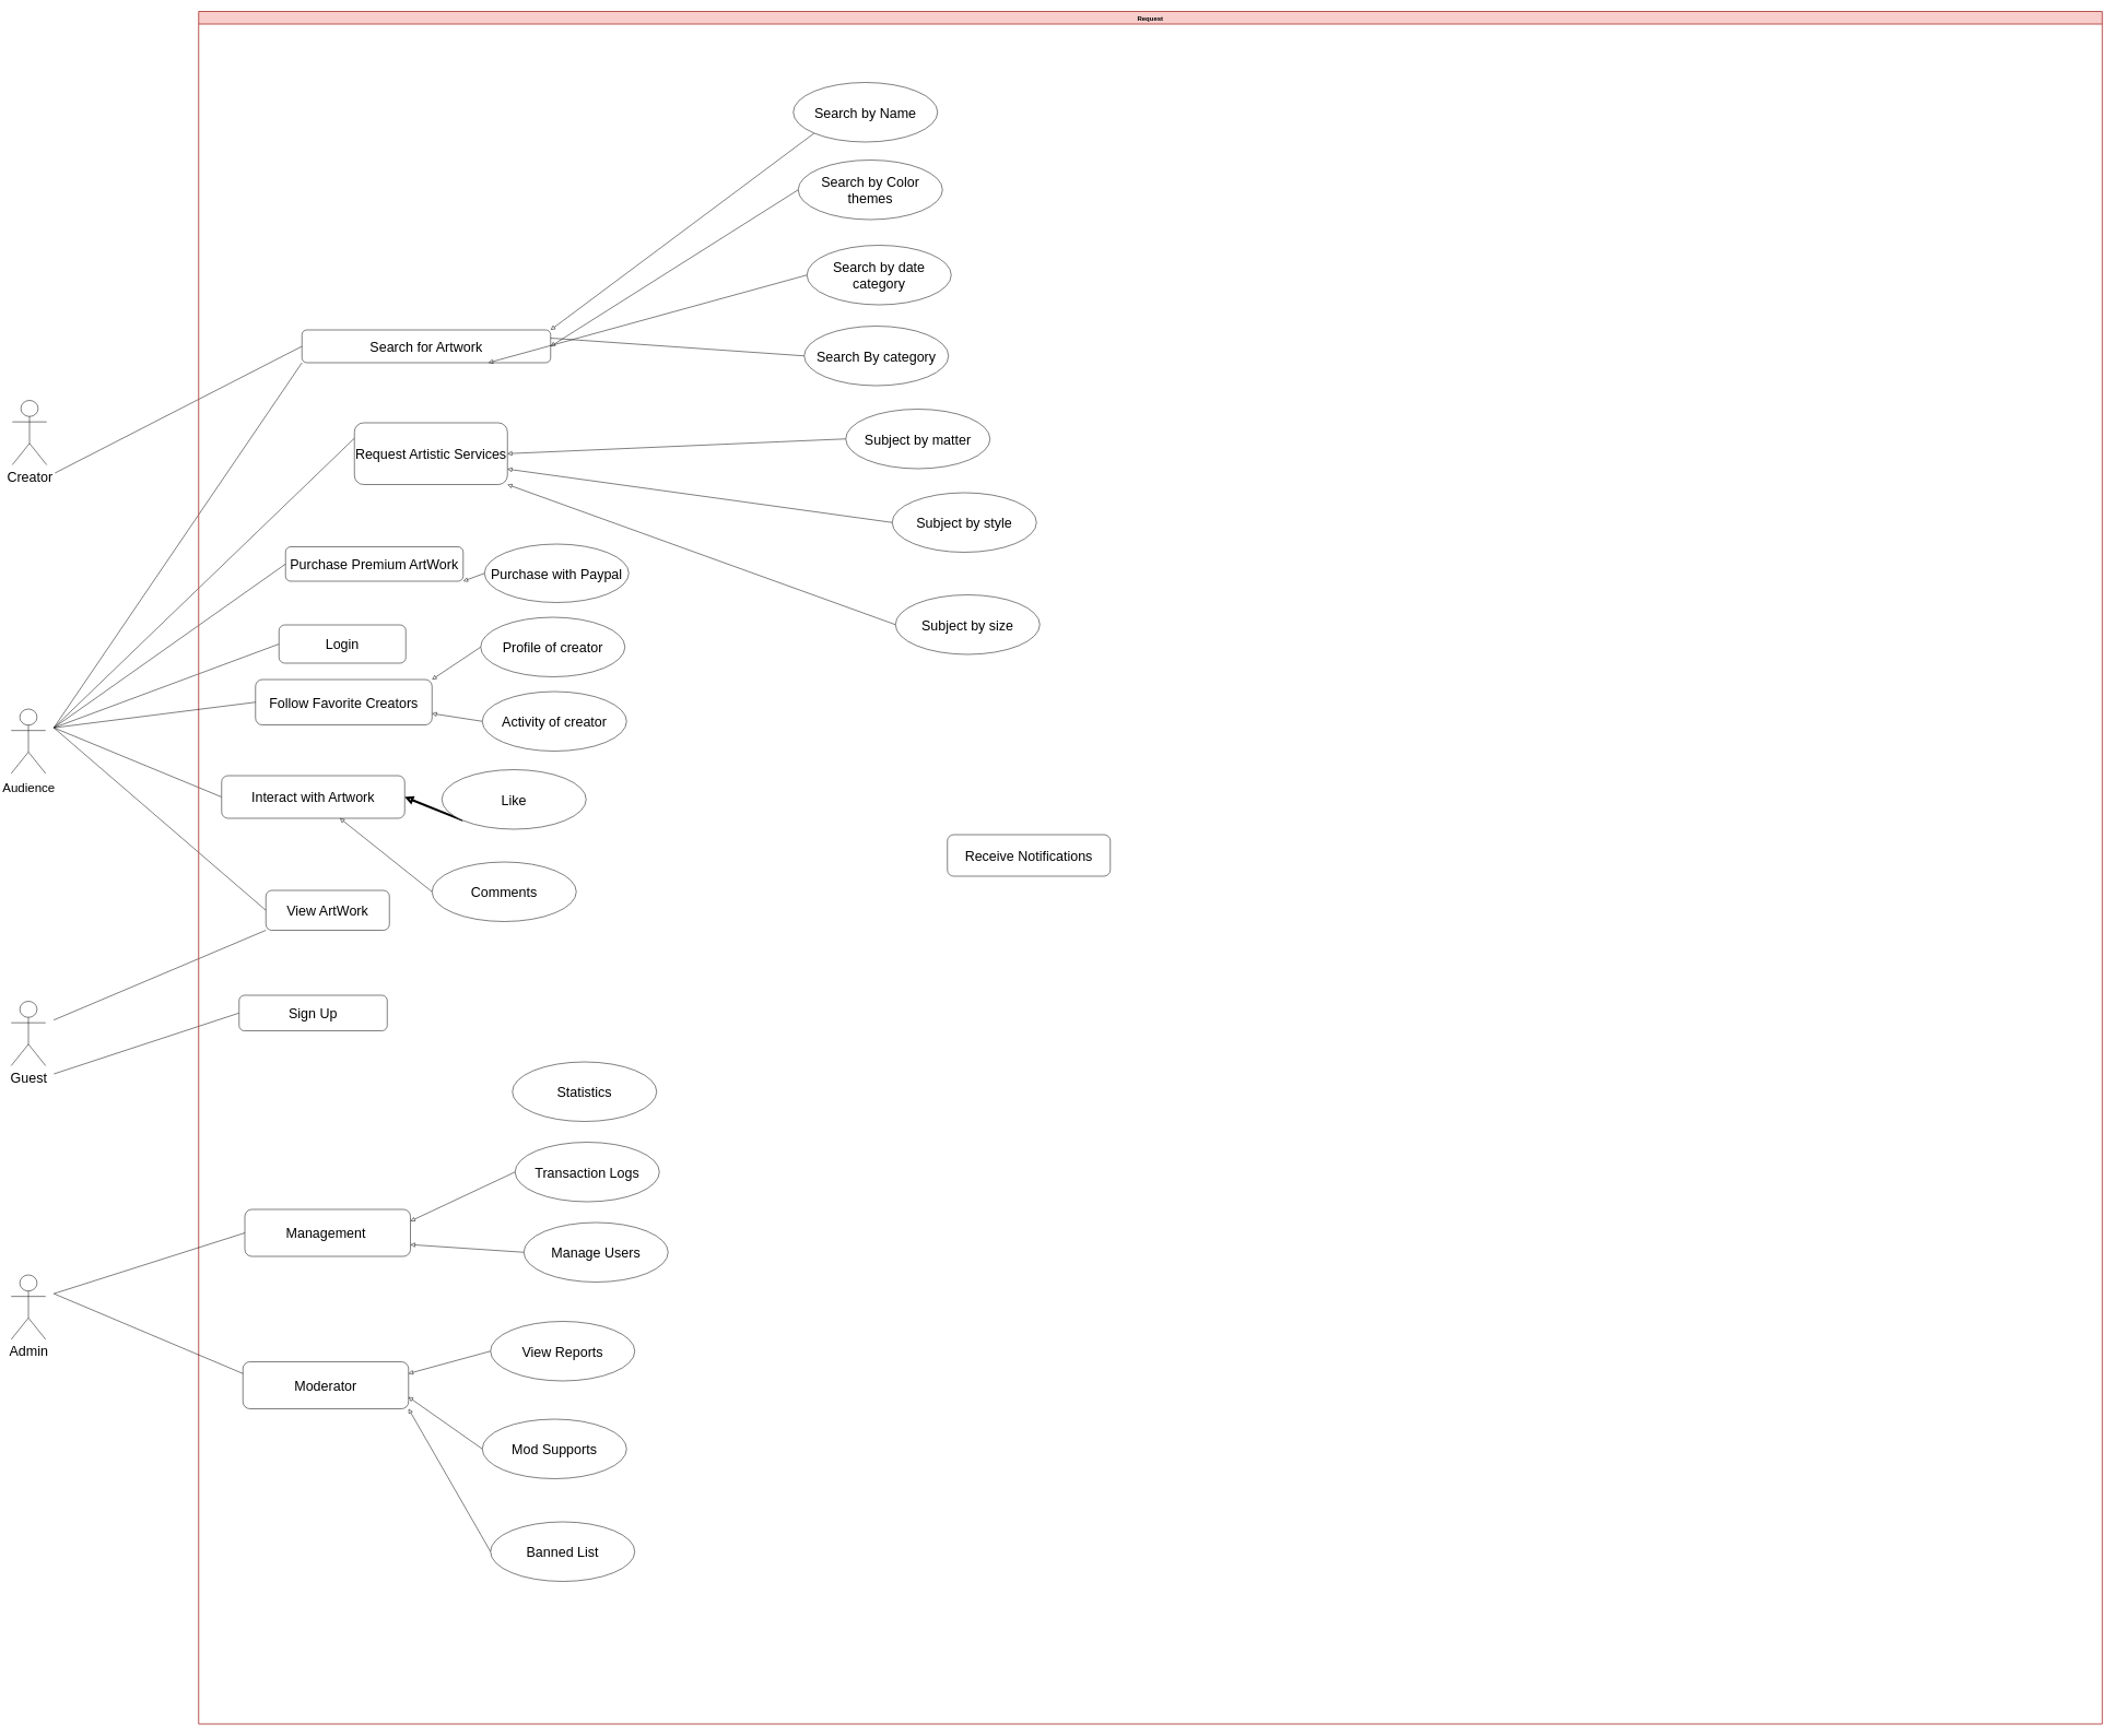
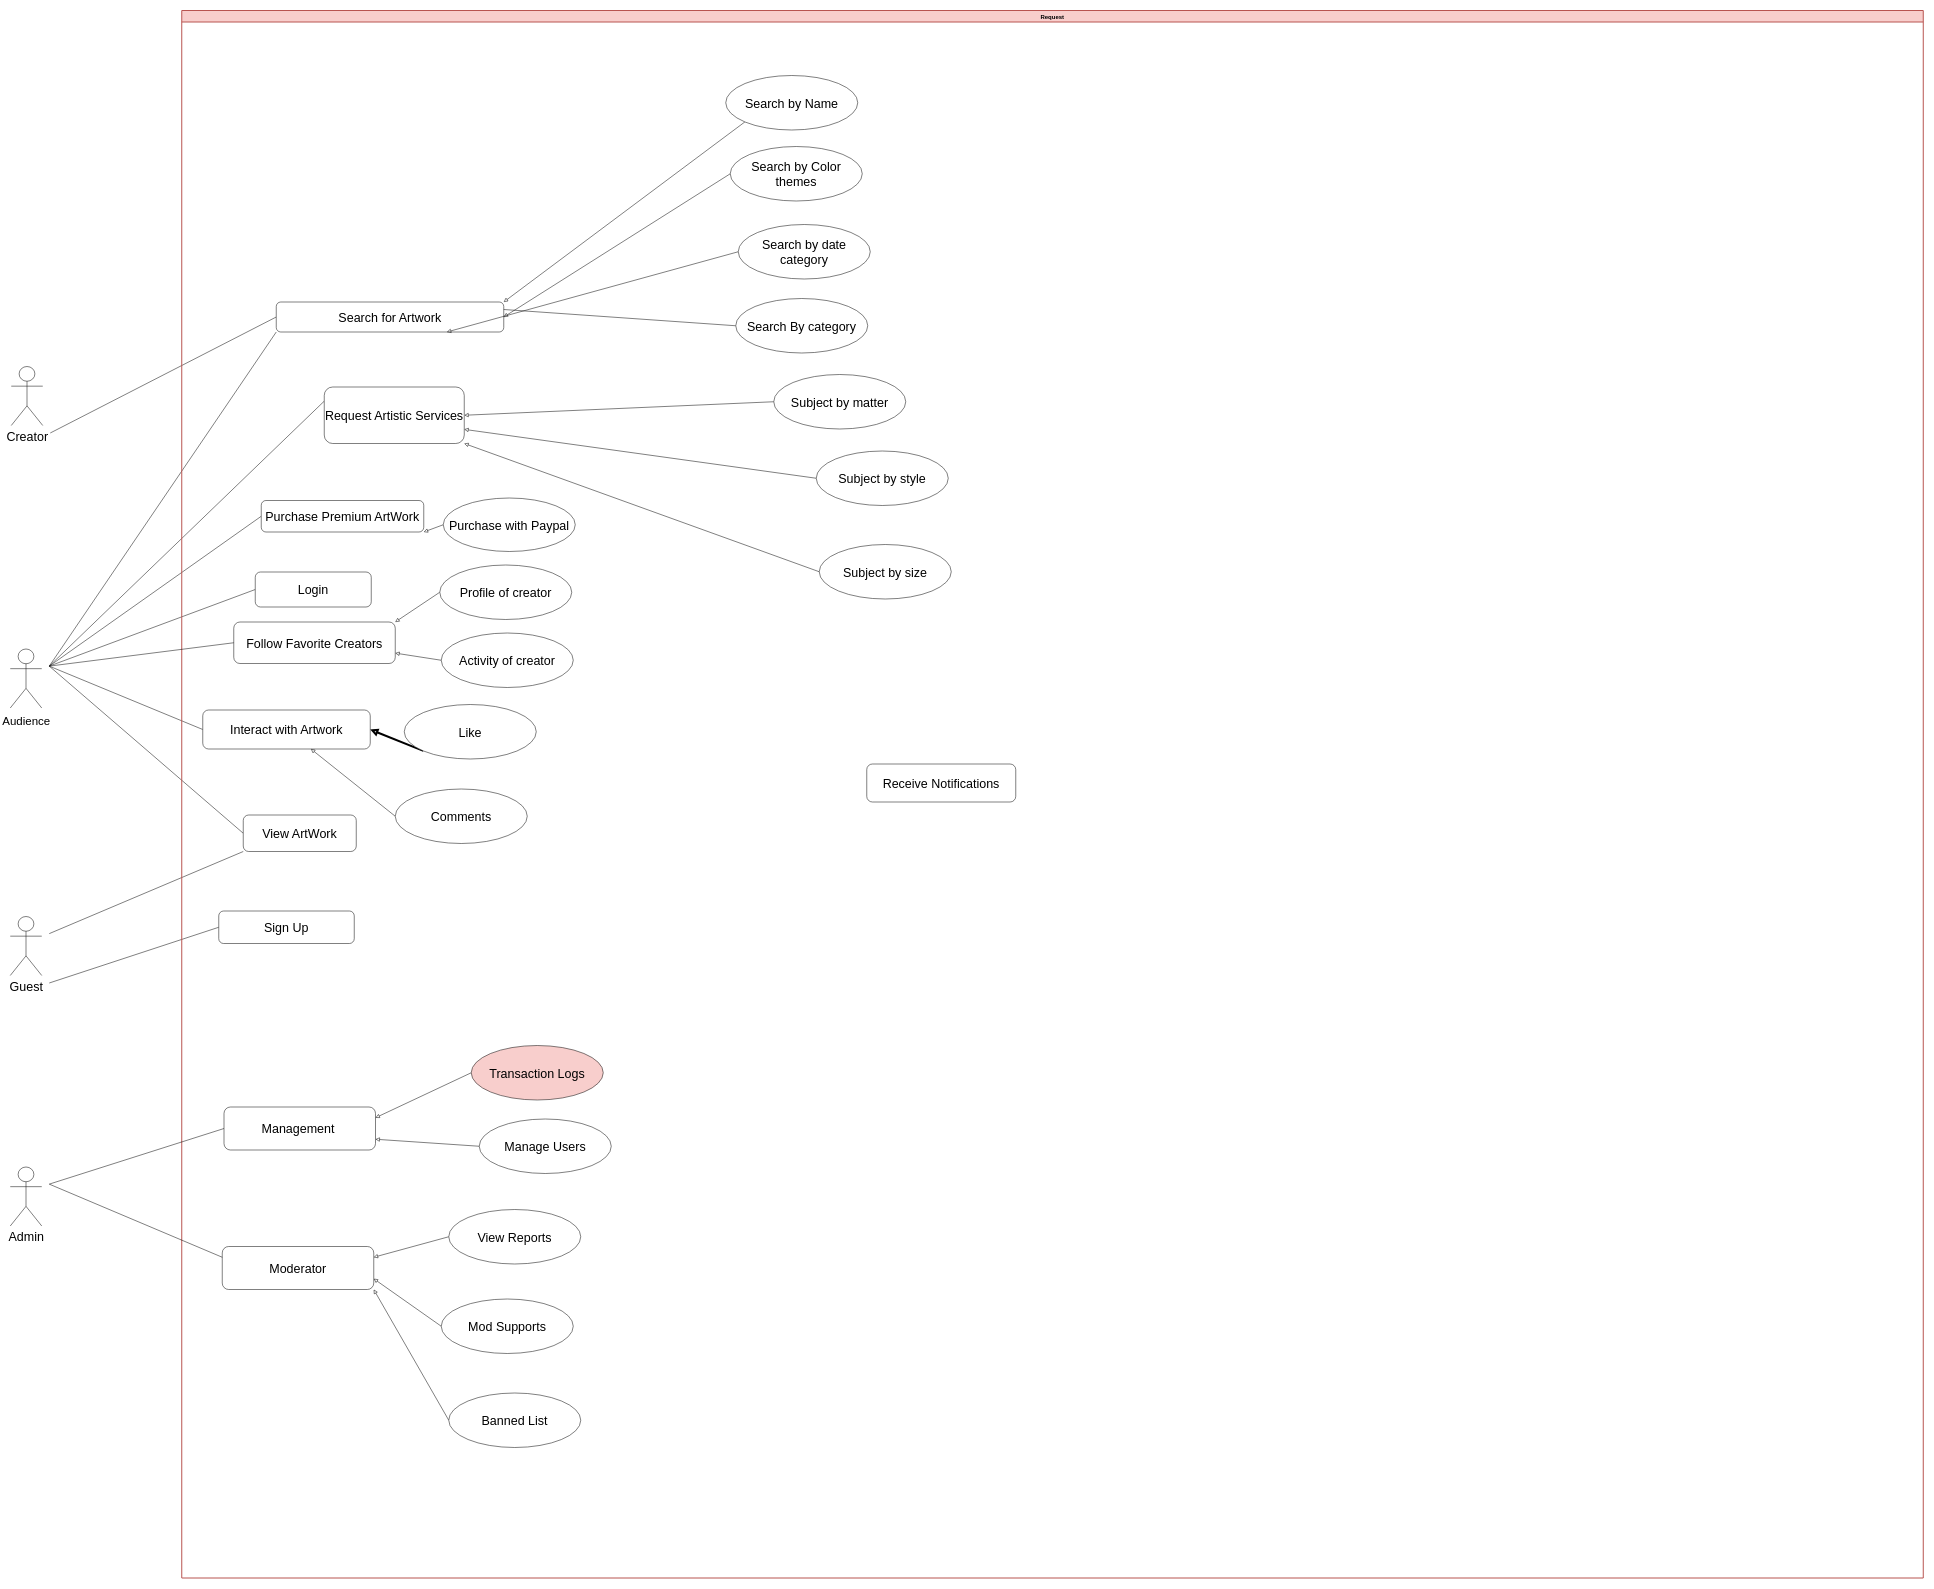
- <mxCell id="51" value="&lt;span style=&quot;font-size: 25px;&quot;&gt;Statistics&lt;/span&gt;" style="ellipse;whiteSpace=wrap;html=1;fontFamily=Helvetica;fontSize=11;fontColor=default;" vertex="1" parent="15"><mxGeometry x="574" y="1923" width="264" height="109" as="geometry" /></mxCell>
- <mxCell id="55" value="&lt;span style=&quot;font-size: 25px;&quot;&gt;Transaction Logs&lt;/span&gt;" style="ellipse;whiteSpace=wrap;html=1;fontFamily=Helvetica;fontSize=11;fontColor=default;" vertex="1" parent="15"><mxGeometry x="579" y="2070" width="264" height="109" as="geometry" /></mxCell>
+ <mxCell id="55" value="&lt;span style=&quot;font-size: 25px;&quot;&gt;Transaction Logs&lt;/span&gt;" style="ellipse;whiteSpace=wrap;html=1;fontFamily=Helvetica;fontSize=11;fontColor=default;fillColor=#f8cecc;" vertex="1" parent="15"><mxGeometry x="579" y="2070" width="264" height="109" as="geometry" /></mxCell>
